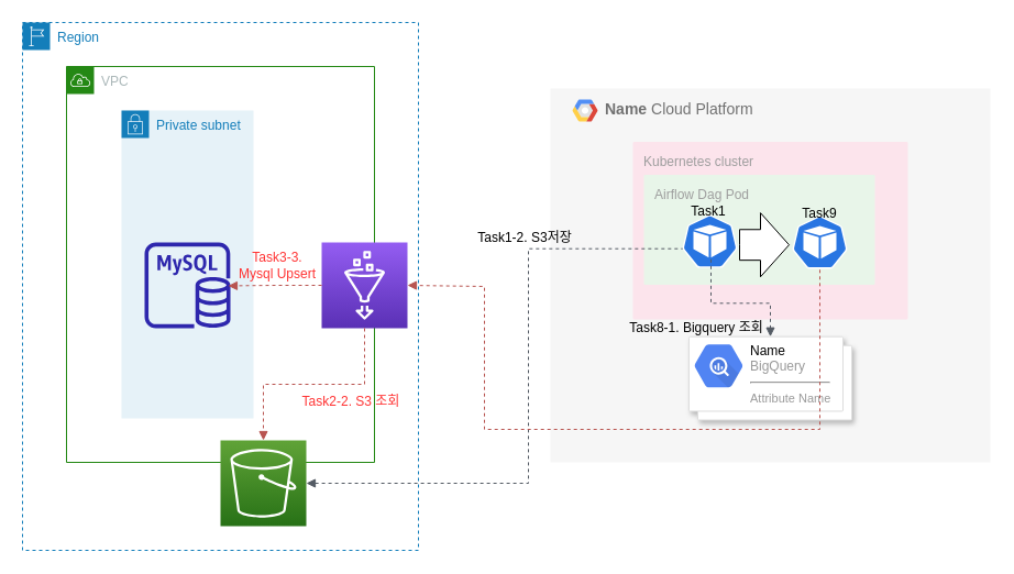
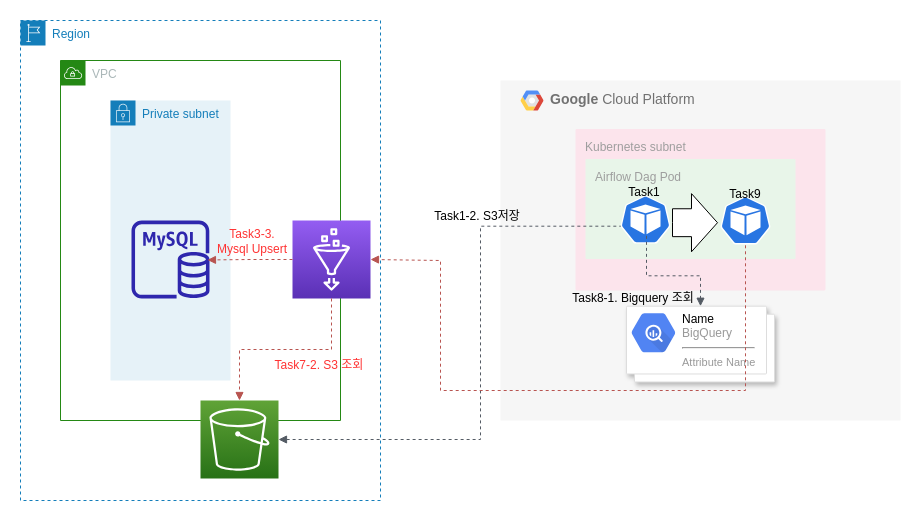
- <mxCell id="3" value="&lt;b&gt;Name &lt;/b&gt;Cloud Platform" style="fillColor=#F6F6F6;strokeColor=none;shadow=0;gradientColor=none;fontSize=14;align=left;spacing=10;fontColor=#717171;9E9E9E;verticalAlign=top;spacingTop=-4;fontStyle=0;spacingLeft=40;html=1;" vertex="1" parent="1"><mxGeometry x="500" y="80" width="400" height="340" as="geometry" /></mxCell>
+ <mxCell id="3" value="&lt;b&gt;Google &lt;/b&gt;Cloud Platform" style="fillColor=#F6F6F6;strokeColor=none;shadow=0;gradientColor=none;fontSize=14;align=left;spacing=10;fontColor=#717171;9E9E9E;verticalAlign=top;spacingTop=-4;fontStyle=0;spacingLeft=40;html=1;" vertex="1" parent="1"><mxGeometry x="500" y="80" width="400" height="340" as="geometry" /></mxCell>
- <mxCell id="7" value="Kubernetes cluster" style="sketch=0;points=[[0,0,0],[0.25,0,0],[0.5,0,0],[0.75,0,0],[1,0,0],[1,0.25,0],[1,0.5,0],[1,0.75,0],[1,1,0],[0.75,1,0],[0.5,1,0],[0.25,1,0],[0,1,0],[0,0.75,0],[0,0.5,0],[0,0.25,0]];rounded=1;absoluteArcSize=1;arcSize=2;html=1;strokeColor=none;gradientColor=none;shadow=0;dashed=0;fontSize=12;fontColor=#9E9E9E;align=left;verticalAlign=top;spacing=10;spacingTop=-4;fillColor=#FCE4EC;" vertex="1" parent="3"><mxGeometry x="75" y="48.57" width="250" height="161.43" as="geometry" /></mxCell>
+ <mxCell id="7" value="Kubernetes subnet" style="sketch=0;points=[[0,0,0],[0.25,0,0],[0.5,0,0],[0.75,0,0],[1,0,0],[1,0.25,0],[1,0.5,0],[1,0.75,0],[1,1,0],[0.75,1,0],[0.5,1,0],[0.25,1,0],[0,1,0],[0,0.75,0],[0,0.5,0],[0,0.25,0]];rounded=1;absoluteArcSize=1;arcSize=2;html=1;strokeColor=none;gradientColor=none;shadow=0;dashed=0;fontSize=12;fontColor=#9E9E9E;align=left;verticalAlign=top;spacing=10;spacingTop=-4;fillColor=#FCE4EC;" vertex="1" parent="3"><mxGeometry x="75" y="48.57" width="250" height="161.43" as="geometry" /></mxCell>
- <mxCell id="25" value="&lt;font color=&quot;#ff3333&quot;&gt;Task2-2. S3 조회&lt;/font&gt;" style="text;html=1;strokeColor=none;fillColor=none;align=center;verticalAlign=middle;whiteSpace=wrap;rounded=0;" vertex="1" parent="1"><mxGeometry x="256" y="350.001" width="126" height="30" as="geometry" /></mxCell>
+ <mxCell id="25" value="&lt;font color=&quot;#ff3333&quot;&gt;Task7-2. S3 조회&lt;/font&gt;" style="text;html=1;strokeColor=none;fillColor=none;align=center;verticalAlign=middle;whiteSpace=wrap;rounded=0;" vertex="1" parent="1"><mxGeometry x="256" y="350.001" width="126" height="30" as="geometry" /></mxCell>
